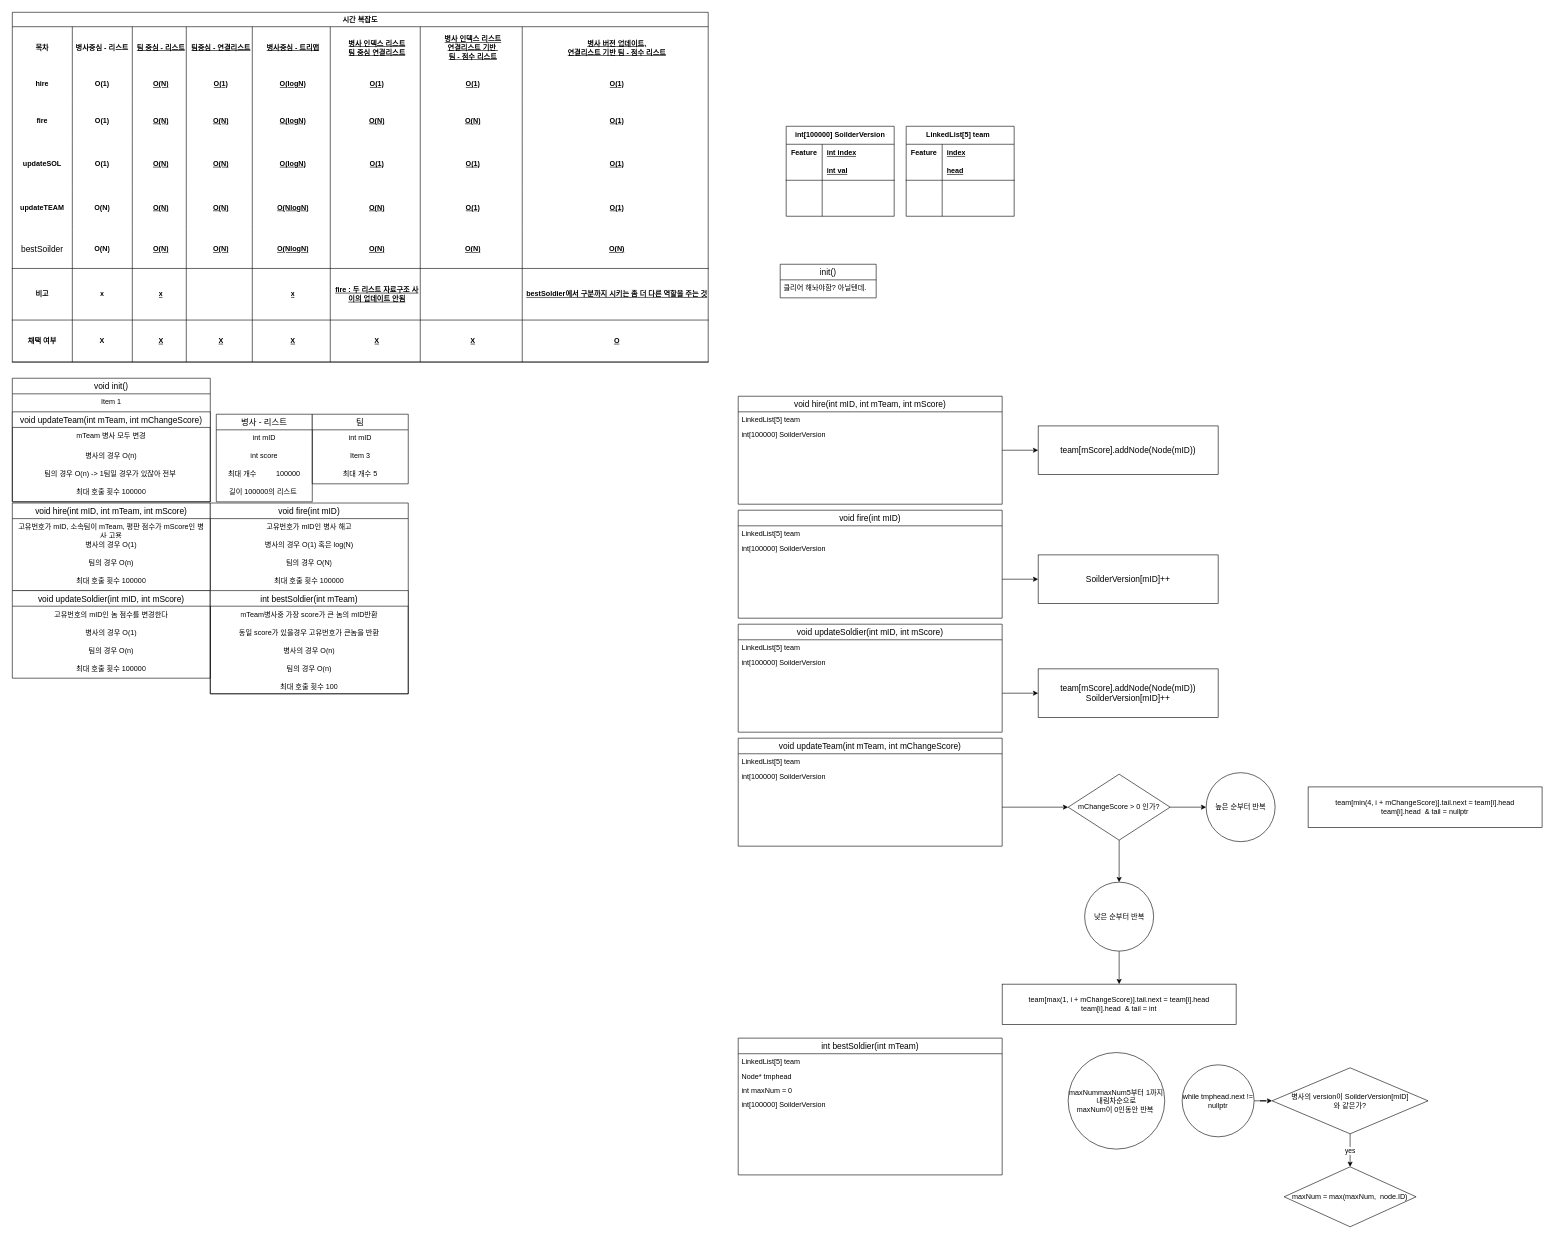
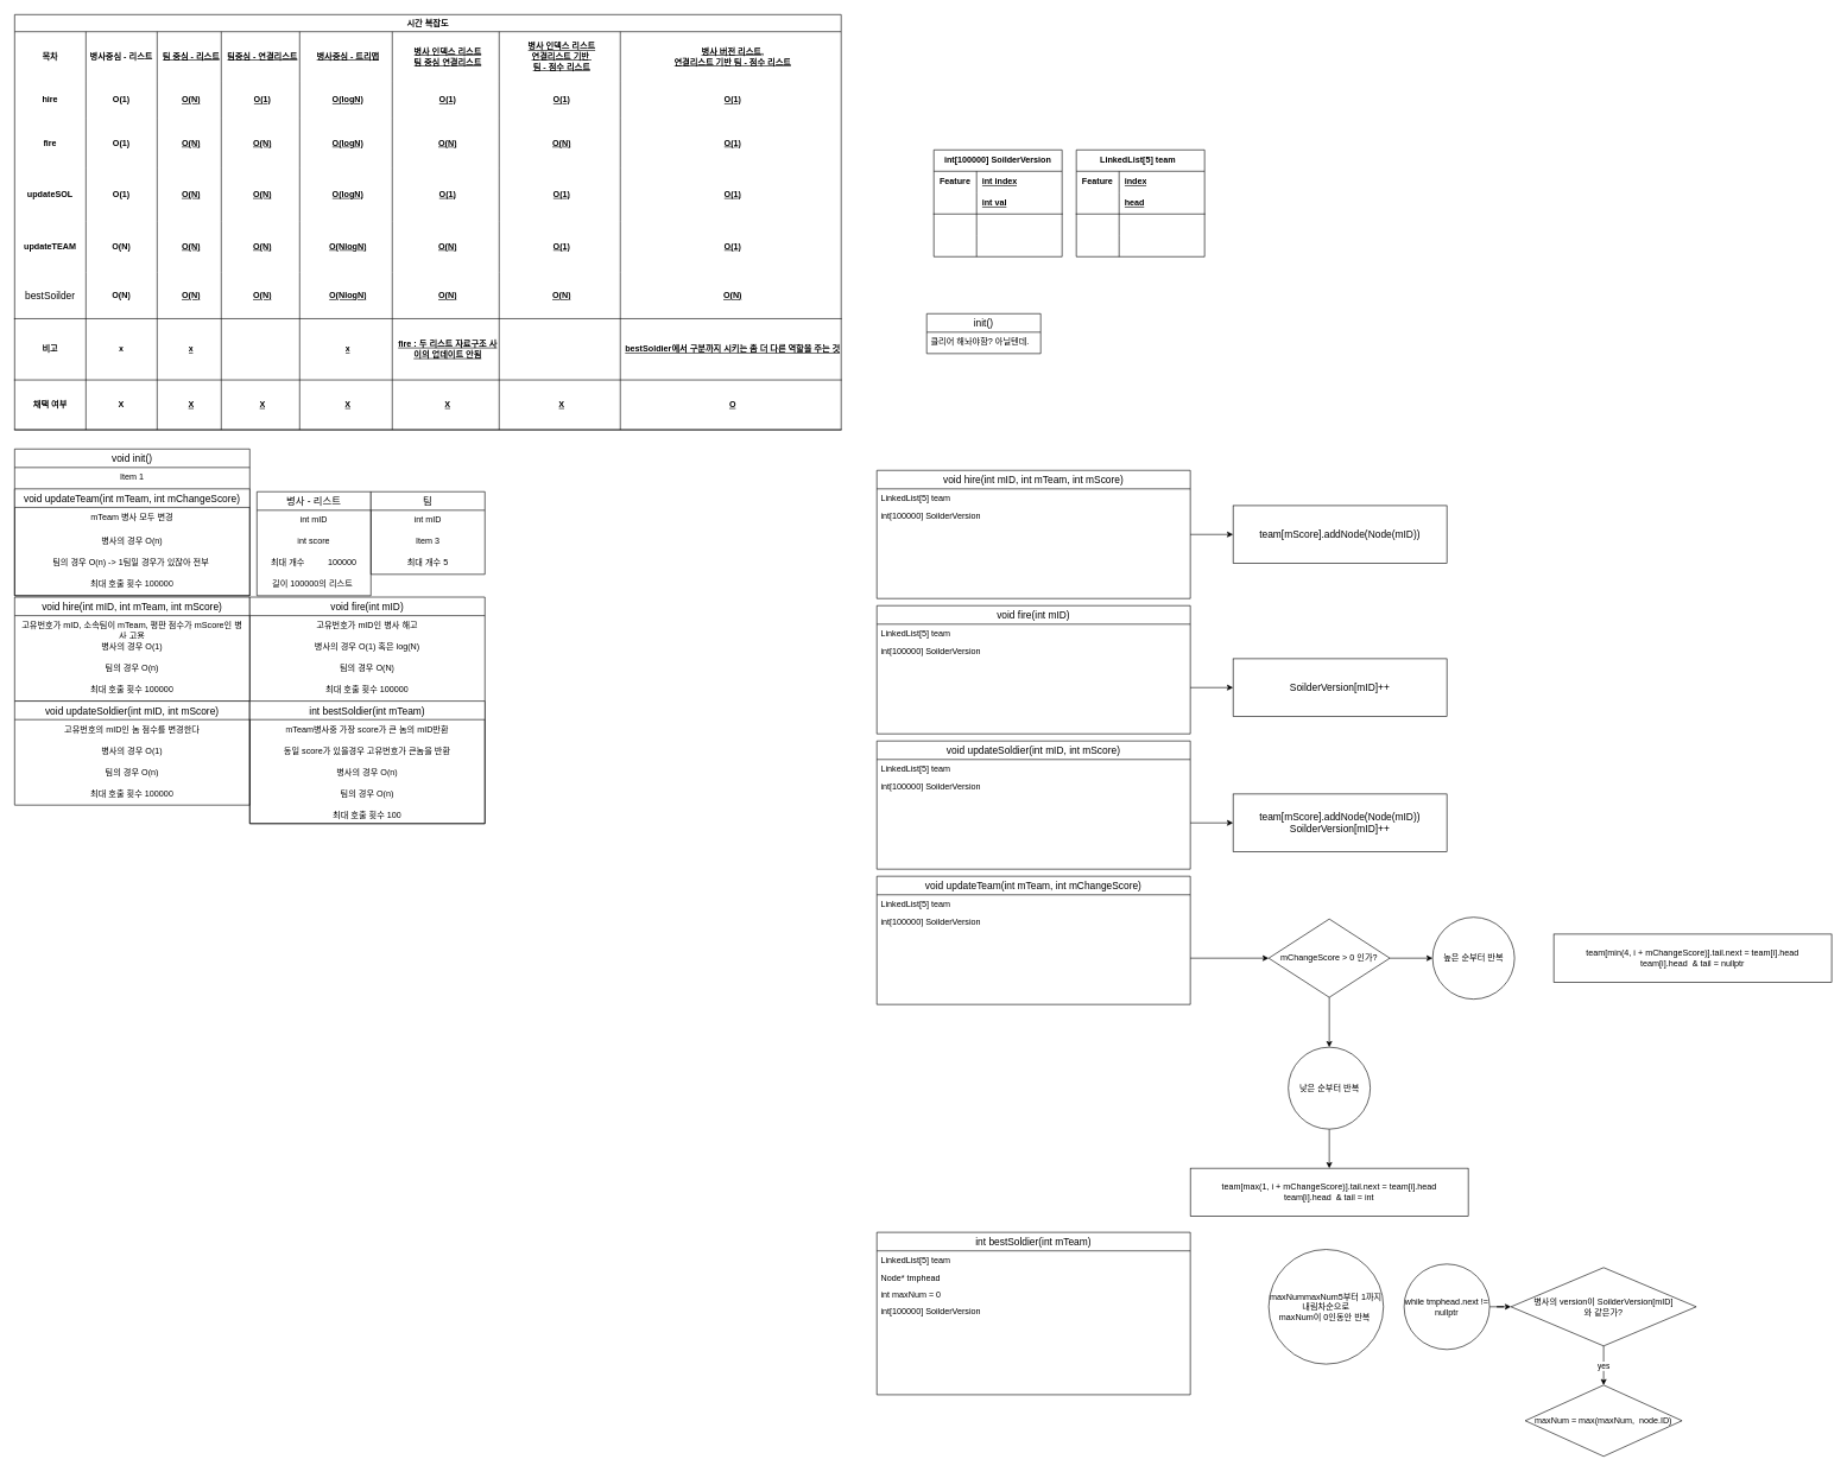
- <mxCell id="18" value="병사 버전&amp;nbsp;업데이트,&lt;br&gt;연결리스트 기반 팀 - 점수 리스트" style="shape=partialRectangle;connectable=0;fillColor=none;top=0;left=0;bottom=0;right=0;align=center;spacingLeft=6;fontStyle=5;overflow=hidden;html=1;whiteSpace=wrap;" vertex="1" parent="10"><mxGeometry x="850.0" width="310.0" height="69" as="geometry"><mxRectangle width="310.0" height="69" as="alternateBounds" /></mxGeometry></mxCell>
+ <mxCell id="18" value="병사 버전&amp;nbsp;리스트,&lt;br&gt;연결리스트 기반 팀 - 점수 리스트" style="shape=partialRectangle;connectable=0;fillColor=none;top=0;left=0;bottom=0;right=0;align=center;spacingLeft=6;fontStyle=5;overflow=hidden;html=1;whiteSpace=wrap;" vertex="1" parent="10"><mxGeometry x="850.0" width="310.0" height="69" as="geometry"><mxRectangle width="310.0" height="69" as="alternateBounds" /></mxGeometry></mxCell>
